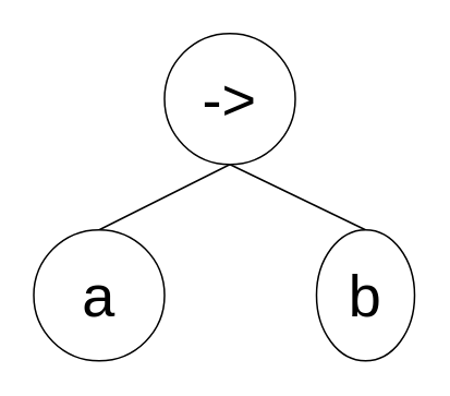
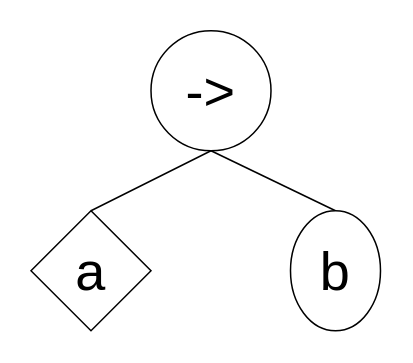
- <mxCell id="4" value="&lt;font style=&quot;font-size: 36px&quot;&gt;a&lt;/font&gt;" style="ellipse;whiteSpace=wrap;html=1;aspect=fixed;" vertex="1" parent="1"><mxGeometry x="20" y="140" width="80" height="80" as="geometry" /></mxCell>
+ <mxCell id="4" value="&lt;font style=&quot;font-size: 36px&quot;&gt;a&lt;/font&gt;" style="rhombus;whiteSpace=wrap;html=1;aspect=fixed;" vertex="1" parent="1"><mxGeometry x="20" y="140" width="80" height="80" as="geometry" /></mxCell>
